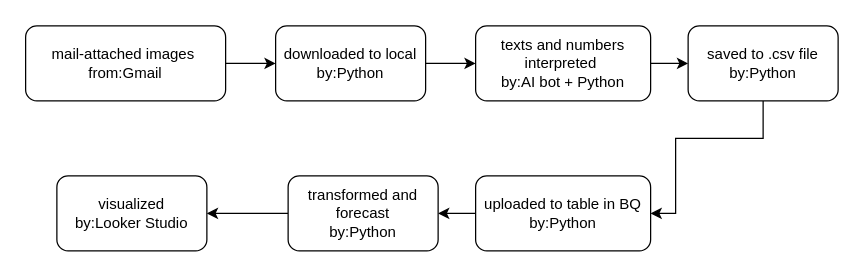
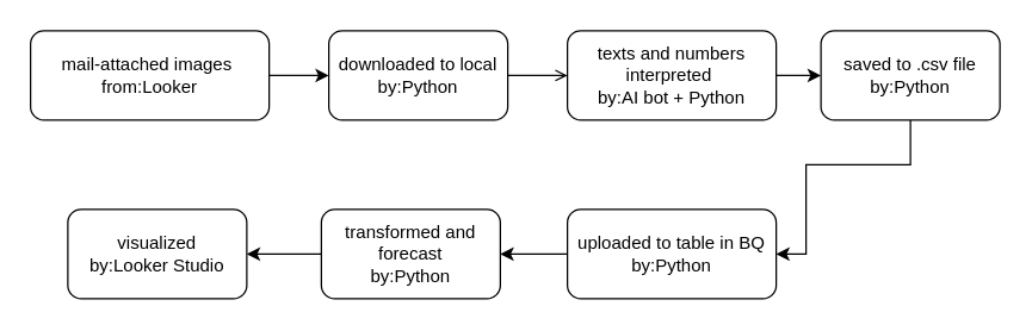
- <mxCell id="3" value="&lt;div&gt;mail-attached images&amp;nbsp;&lt;/div&gt;&lt;div&gt;from:Gmail&lt;/div&gt;" style="rounded=1;whiteSpace=wrap;html=1;" vertex="1" parent="1"><mxGeometry x="20" y="20" width="160" height="60" as="geometry" /></mxCell>
+ <mxCell id="3" value="&lt;div&gt;mail-attached images&amp;nbsp;&lt;/div&gt;&lt;div&gt;from:Looker&lt;/div&gt;" style="rounded=1;whiteSpace=wrap;html=1;" vertex="1" parent="1"><mxGeometry x="20" y="20" width="160" height="60" as="geometry" /></mxCell>
- <mxCell id="13" style="edgeStyle=orthogonalEdgeStyle;rounded=0;orthogonalLoop=1;jettySize=auto;html=1;" edge="1" parent="1" source="14" target="7"><mxGeometry relative="1" as="geometry" /></mxCell>
+ <mxCell id="13" style="edgeStyle=orthogonalEdgeStyle;rounded=0;orthogonalLoop=1;jettySize=auto;html=1;endArrow=open;" edge="1" parent="1" source="14" target="7"><mxGeometry relative="1" as="geometry" /></mxCell>
- <mxCell id="11" value="&lt;div&gt;transformed and forecast &lt;br&gt;&lt;/div&gt;&lt;div&gt;by:Python&lt;/div&gt;" style="rounded=1;whiteSpace=wrap;html=1;" vertex="1" parent="1"><mxGeometry x="230" y="140" width="120" height="60" as="geometry" /></mxCell>
+ <mxCell id="11" value="&lt;div&gt;transformed and forecast &lt;br&gt;&lt;/div&gt;&lt;div&gt;by:Python&lt;/div&gt;" style="rounded=1;whiteSpace=wrap;html=1;" vertex="1" parent="1"><mxGeometry x="215" y="140" width="120" height="60" as="geometry" /></mxCell>
